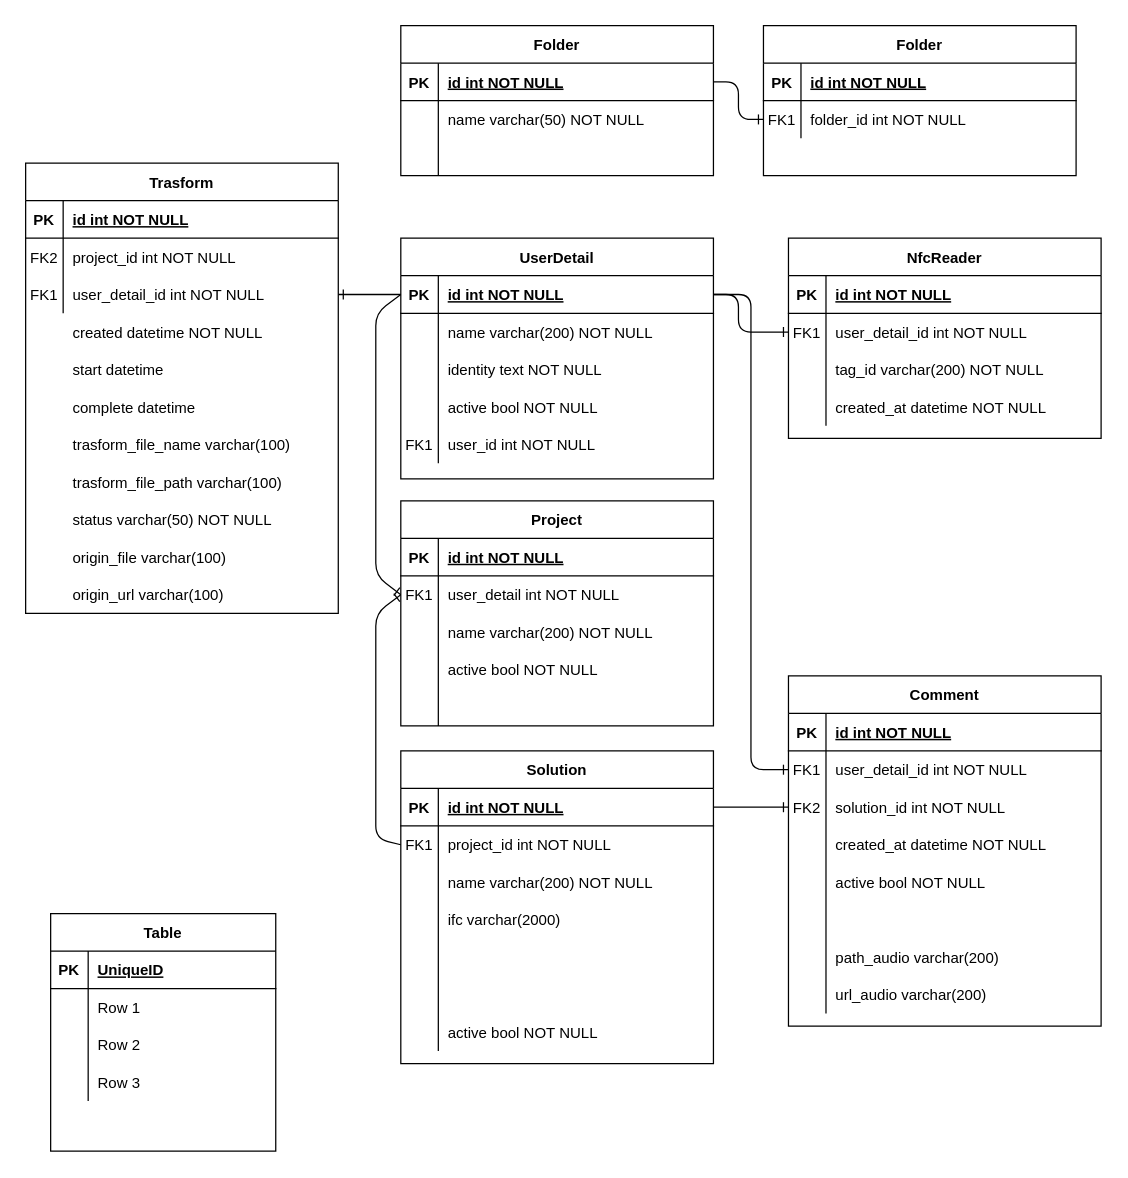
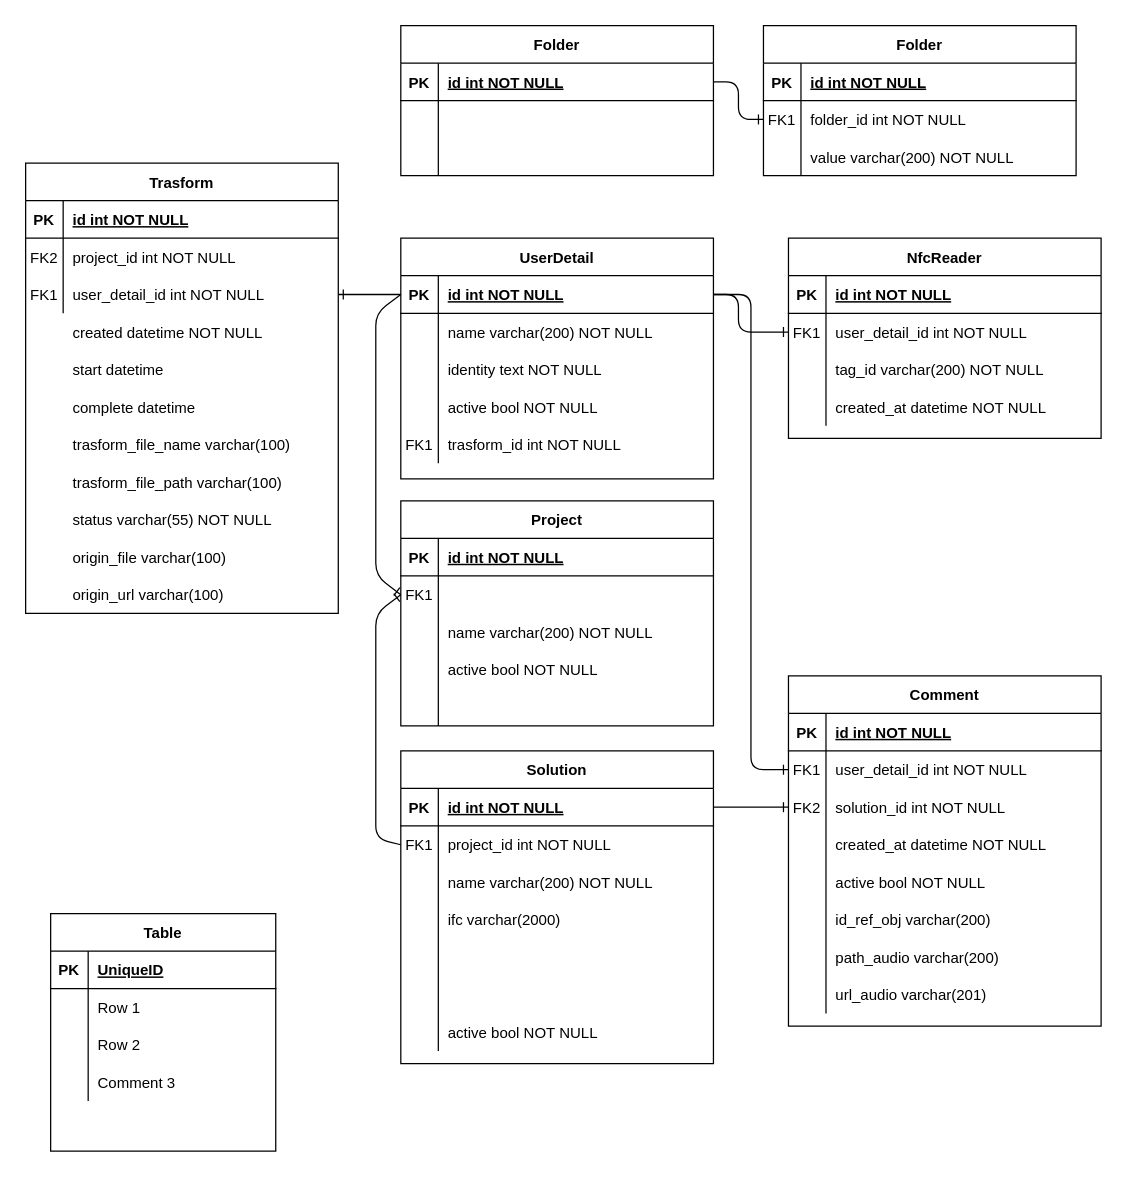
- <mxCell id="108" value="name varchar(50) NOT NULL" style="shape=partialRectangle;overflow=hidden;connectable=0;fillColor=none;top=0;left=0;bottom=0;right=0;align=left;spacingLeft=6;" parent="106" vertex="1"><mxGeometry x="30" width="220" height="30" as="geometry"><mxRectangle width="220" height="30" as="alternateBounds" /></mxGeometry></mxCell>
+ <mxCell id="121" value="value varchar(200) NOT NULL" style="shape=partialRectangle;overflow=hidden;connectable=0;fillColor=none;top=0;left=0;bottom=0;right=0;align=left;spacingLeft=6;" parent="119" vertex="1"><mxGeometry x="30" width="220" height="30" as="geometry"><mxRectangle width="220" height="30" as="alternateBounds" /></mxGeometry></mxCell>
- <mxCell id="35" value="user_id int NOT NULL" style="shape=partialRectangle;overflow=hidden;connectable=0;fillColor=none;top=0;left=0;bottom=0;right=0;align=left;spacingLeft=6;" parent="33" vertex="1"><mxGeometry x="30" width="220" height="30" as="geometry"><mxRectangle width="220" height="30" as="alternateBounds" /></mxGeometry></mxCell>
+ <mxCell id="35" value="trasform_id int NOT NULL" style="shape=partialRectangle;overflow=hidden;connectable=0;fillColor=none;top=0;left=0;bottom=0;right=0;align=left;spacingLeft=6;" parent="33" vertex="1"><mxGeometry x="30" width="220" height="30" as="geometry"><mxRectangle width="220" height="30" as="alternateBounds" /></mxGeometry></mxCell>
- <mxCell id="17" value="status varchar(50) NOT NULL" style="shape=partialRectangle;overflow=hidden;connectable=0;fillColor=none;top=0;left=0;bottom=0;right=0;align=left;spacingLeft=6;" parent="1" vertex="1"><mxGeometry x="50" y="400" width="220" height="30" as="geometry"><mxRectangle width="220" height="30" as="alternateBounds" /></mxGeometry></mxCell>
+ <mxCell id="17" value="status varchar(55) NOT NULL" style="shape=partialRectangle;overflow=hidden;connectable=0;fillColor=none;top=0;left=0;bottom=0;right=0;align=left;spacingLeft=6;" parent="1" vertex="1"><mxGeometry x="50" y="400" width="220" height="30" as="geometry"><mxRectangle width="220" height="30" as="alternateBounds" /></mxGeometry></mxCell>
- <mxCell id="43" value="user_detail int NOT NULL" style="shape=partialRectangle;overflow=hidden;connectable=0;fillColor=none;top=0;left=0;bottom=0;right=0;align=left;spacingLeft=6;" parent="41" vertex="1"><mxGeometry x="30" width="220" height="30" as="geometry"><mxRectangle width="220" height="30" as="alternateBounds" /></mxGeometry></mxCell>
+ <mxCell id="93" value="id_ref_obj varchar(200)" style="shape=partialRectangle;overflow=hidden;connectable=0;fillColor=none;top=0;left=0;bottom=0;right=0;align=left;spacingLeft=6;" parent="91" vertex="1"><mxGeometry x="30" width="220" height="30" as="geometry"><mxRectangle width="220" height="30" as="alternateBounds" /></mxGeometry></mxCell>
- <mxCell id="99" value="url_audio varchar(200)" style="shape=partialRectangle;overflow=hidden;connectable=0;fillColor=none;top=0;left=0;bottom=0;right=0;align=left;spacingLeft=6;" parent="97" vertex="1"><mxGeometry x="30" width="220" height="30" as="geometry"><mxRectangle width="220" height="30" as="alternateBounds" /></mxGeometry></mxCell>
+ <mxCell id="99" value="url_audio varchar(201)" style="shape=partialRectangle;overflow=hidden;connectable=0;fillColor=none;top=0;left=0;bottom=0;right=0;align=left;spacingLeft=6;" parent="97" vertex="1"><mxGeometry x="30" width="220" height="30" as="geometry"><mxRectangle width="220" height="30" as="alternateBounds" /></mxGeometry></mxCell>
- <mxCell id="149" value="Row 3" style="shape=partialRectangle;connectable=0;fillColor=none;top=0;left=0;bottom=0;right=0;align=left;spacingLeft=6;overflow=hidden;" vertex="1" parent="147"><mxGeometry x="30" width="150" height="30" as="geometry"><mxRectangle width="150" height="30" as="alternateBounds" /></mxGeometry></mxCell>
+ <mxCell id="149" value="Comment 3" style="shape=partialRectangle;connectable=0;fillColor=none;top=0;left=0;bottom=0;right=0;align=left;spacingLeft=6;overflow=hidden;" vertex="1" parent="147"><mxGeometry x="30" width="150" height="30" as="geometry"><mxRectangle width="150" height="30" as="alternateBounds" /></mxGeometry></mxCell>
